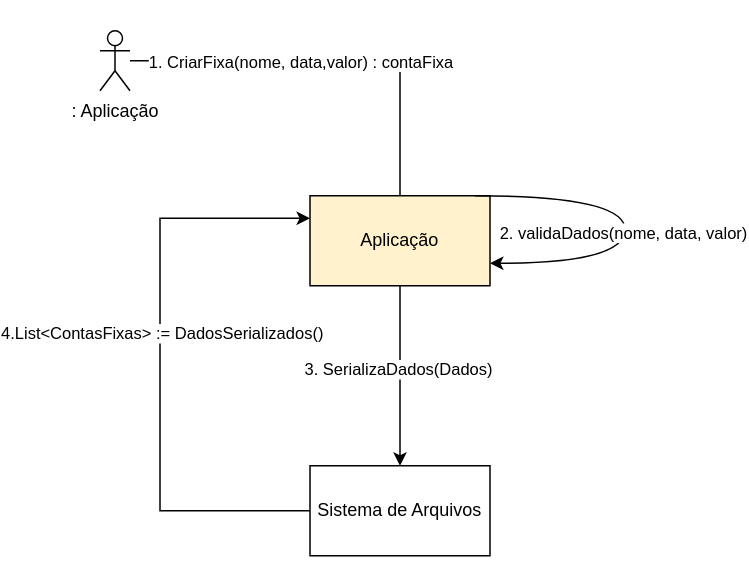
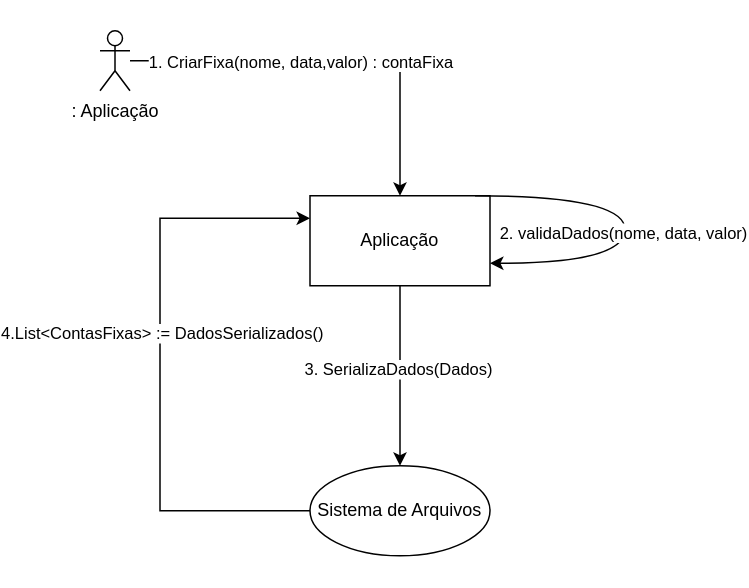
- <mxCell id="2" style="edgeStyle=orthogonalEdgeStyle;rounded=0;orthogonalLoop=1;jettySize=auto;html=1;endArrow=none;" edge="1" parent="1" source="4" target="7"><mxGeometry relative="1" as="geometry" /></mxCell>
+ <mxCell id="2" style="edgeStyle=orthogonalEdgeStyle;rounded=0;orthogonalLoop=1;jettySize=auto;html=1;" edge="1" parent="1" source="4" target="7"><mxGeometry relative="1" as="geometry" /></mxCell>
- <mxCell id="7" value="Aplicação" style="rounded=0;whiteSpace=wrap;html=1;fillColor=#fff2cc;" vertex="1" parent="1"><mxGeometry x="160" y="130" width="120" height="60" as="geometry" /></mxCell>
+ <mxCell id="7" value="Aplicação" style="rounded=0;whiteSpace=wrap;html=1;" vertex="1" parent="1"><mxGeometry x="160" y="130" width="120" height="60" as="geometry" /></mxCell>
- <mxCell id="10" value="Sistema de Arquivos" style="rounded=0;whiteSpace=wrap;html=1;" vertex="1" parent="1"><mxGeometry x="160" y="310" width="120" height="60" as="geometry" /></mxCell>
+ <mxCell id="10" value="Sistema de Arquivos" style="ellipse;whiteSpace=wrap;html=1;" vertex="1" parent="1"><mxGeometry x="160" y="310" width="120" height="60" as="geometry" /></mxCell>
